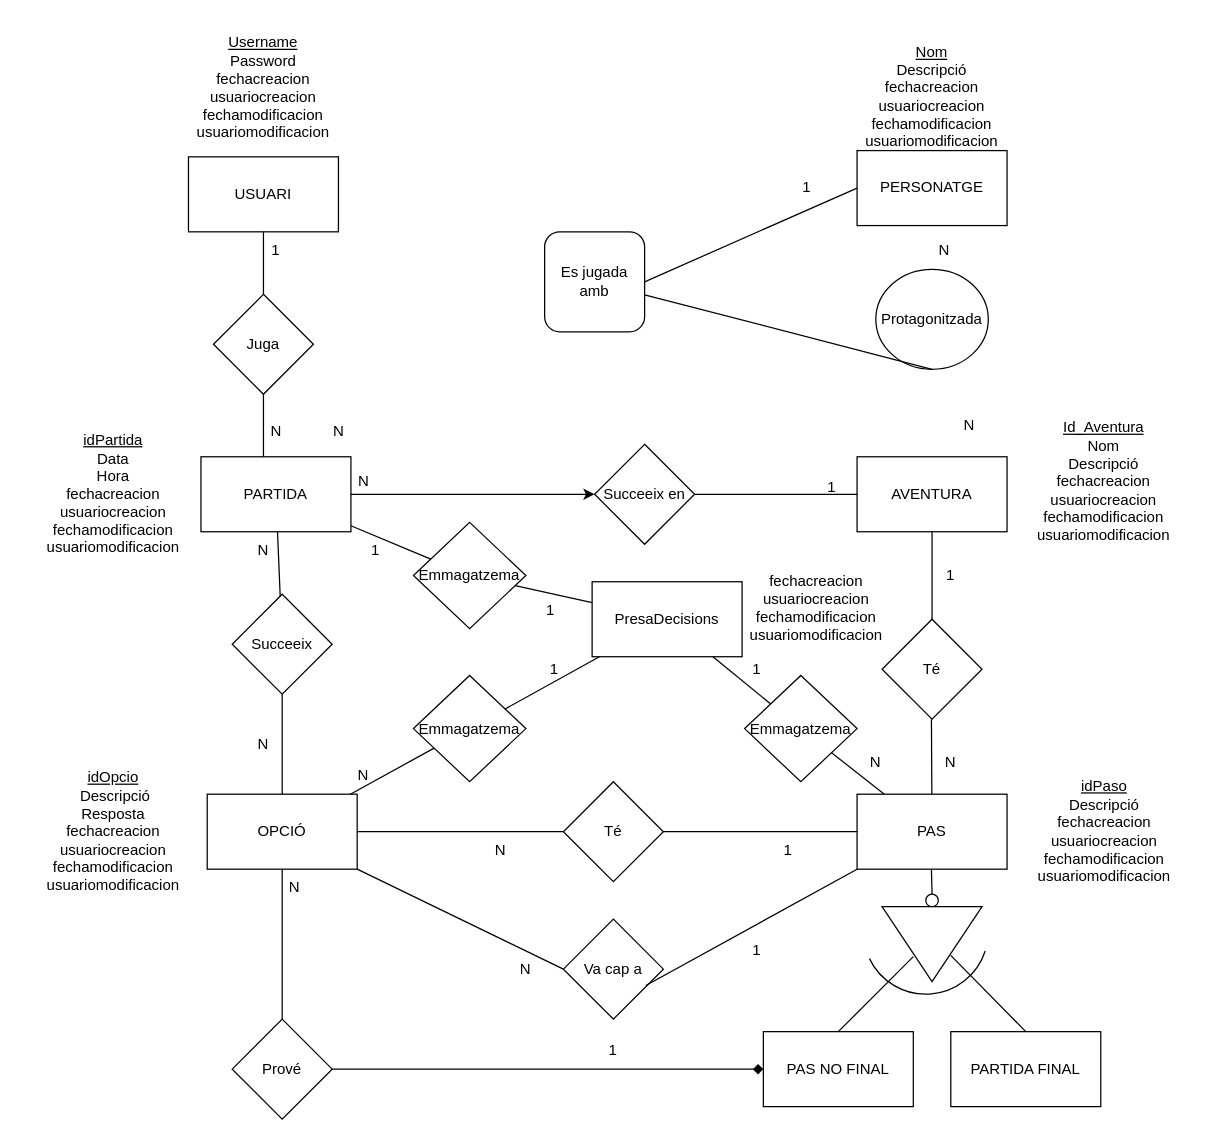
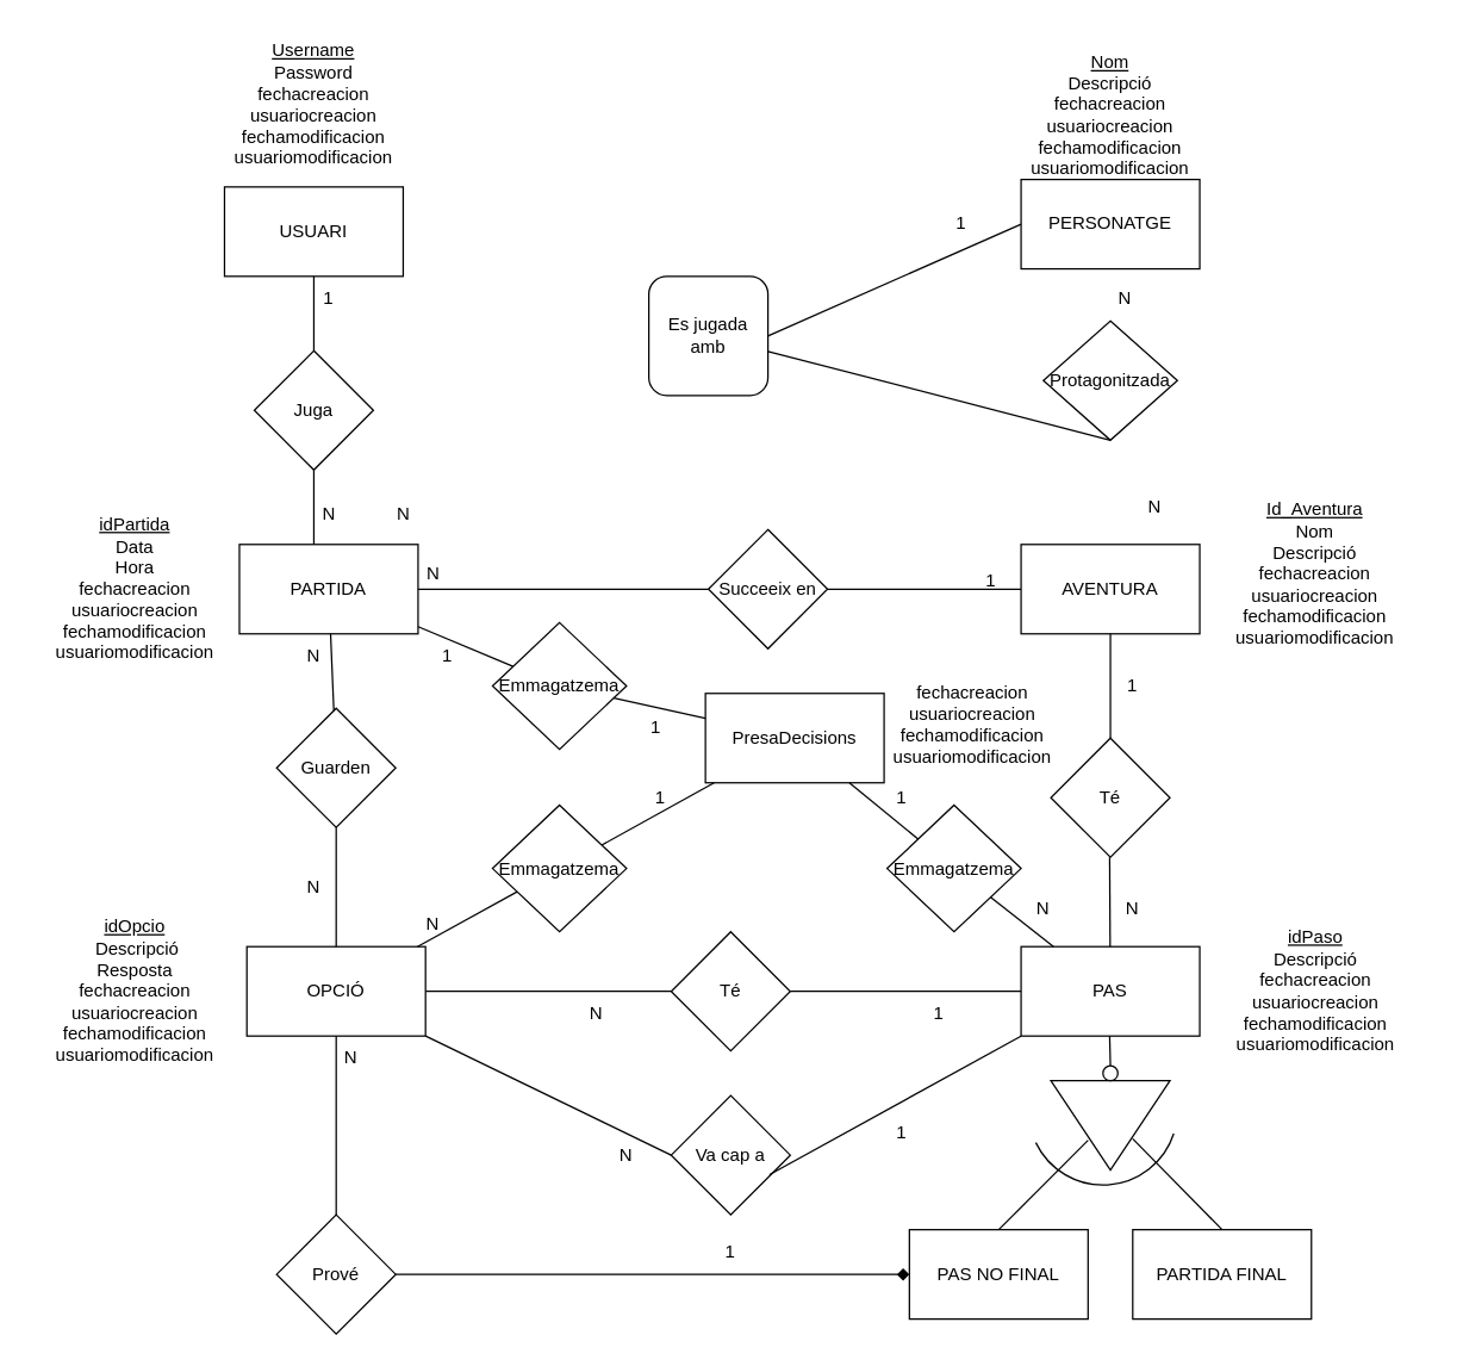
- <mxCell id="11" value="Protagonitzada" style="ellipse;whiteSpace=wrap;html=1;" parent="1" vertex="1"><mxGeometry x="700" y="215" width="90" height="80" as="geometry" /></mxCell>
+ <mxCell id="11" value="Protagonitzada" style="rhombus;whiteSpace=wrap;html=1;" parent="1" vertex="1"><mxGeometry x="700" y="215" width="90" height="80" as="geometry" /></mxCell>
- <mxCell id="42" value="" style="endArrow=classic;html=1;rounded=0;exitX=1;exitY=0.5;exitDx=0;exitDy=0;entryX=0;entryY=0.5;entryDx=0;entryDy=0;" parent="1" source="9" target="41" edge="1"><mxGeometry width="50" height="50" relative="1" as="geometry"><mxPoint x="334.5" y="375" as="sourcePoint" /><mxPoint x="464.277" y="254.277" as="targetPoint" /></mxGeometry></mxCell>
+ <mxCell id="42" value="" style="endArrow=none;html=1;rounded=0;exitX=1;exitY=0.5;exitDx=0;exitDy=0;entryX=0;entryY=0.5;entryDx=0;entryDy=0;" parent="1" source="9" target="41" edge="1"><mxGeometry width="50" height="50" relative="1" as="geometry"><mxPoint x="334.5" y="375" as="sourcePoint" /><mxPoint x="464.277" y="254.277" as="targetPoint" /></mxGeometry></mxCell>
- <mxCell id="32" value="Succeeix" style="rhombus;whiteSpace=wrap;html=1;" parent="1" vertex="1"><mxGeometry x="185" y="475" width="80" height="80" as="geometry" /></mxCell>
+ <mxCell id="32" value="Guarden" style="rhombus;whiteSpace=wrap;html=1;" parent="1" vertex="1"><mxGeometry x="185" y="475" width="80" height="80" as="geometry" /></mxCell>
